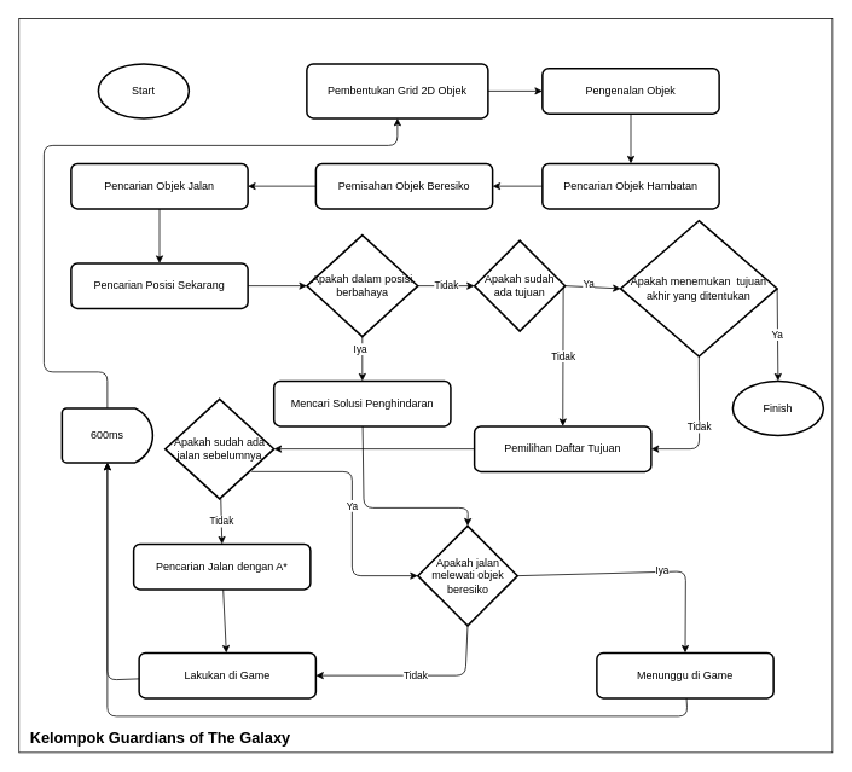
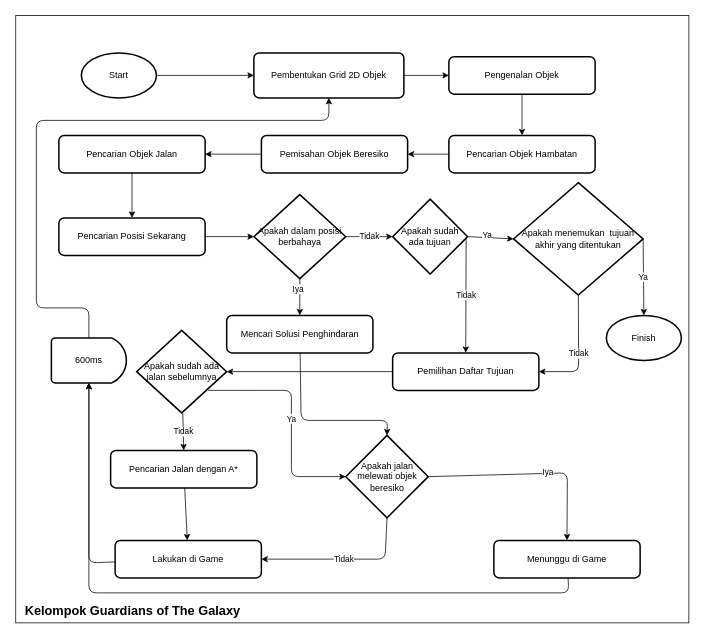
+ <mxCell id="3" style="edgeStyle=none;html=1;" parent="1" source="4" target="8" edge="1"><mxGeometry relative="1" as="geometry" /></mxCell>
